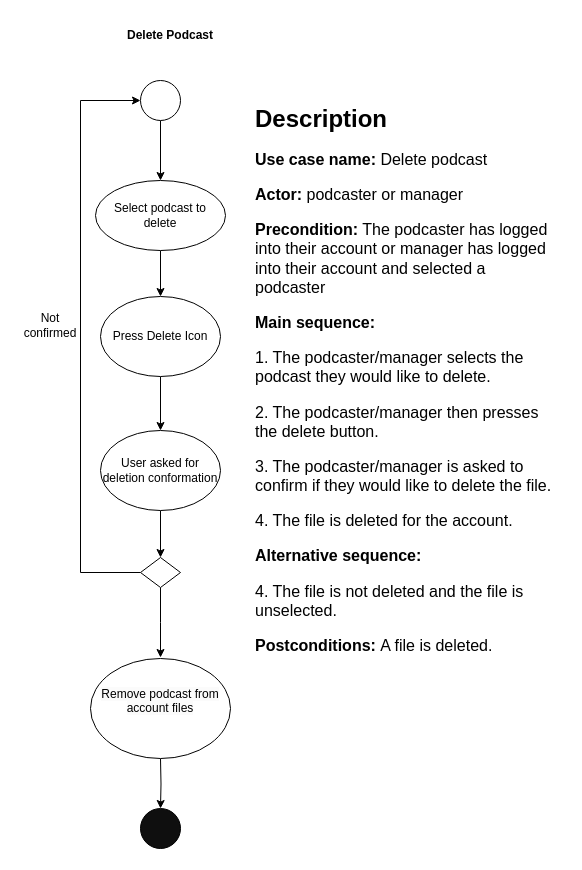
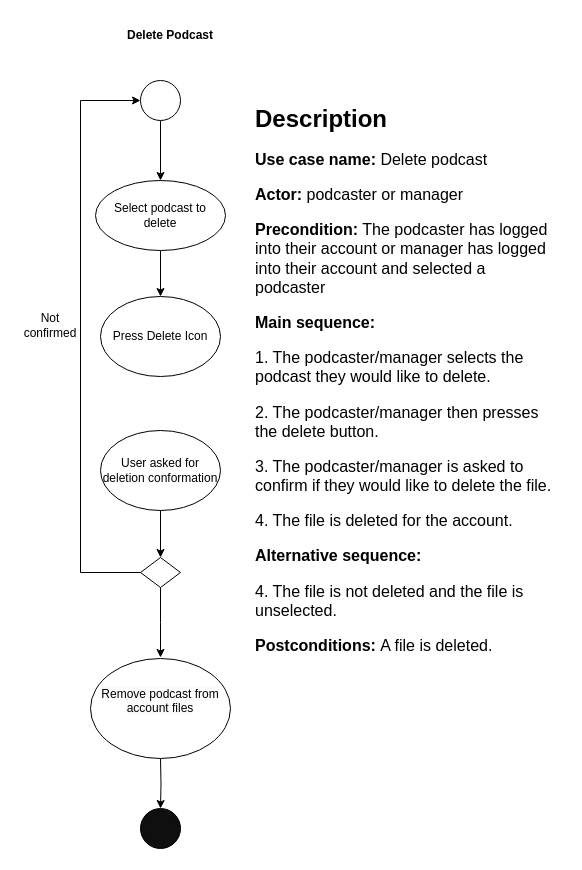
- <mxCell id="16" style="edgeStyle=orthogonalEdgeStyle;rounded=0;orthogonalLoop=1;jettySize=auto;html=1;exitX=0.5;exitY=1;exitDx=0;exitDy=0;entryX=0.5;entryY=0;entryDx=0;entryDy=0;" edge="1" parent="1" source="17" target="5"><mxGeometry relative="1" as="geometry" /></mxCell>
